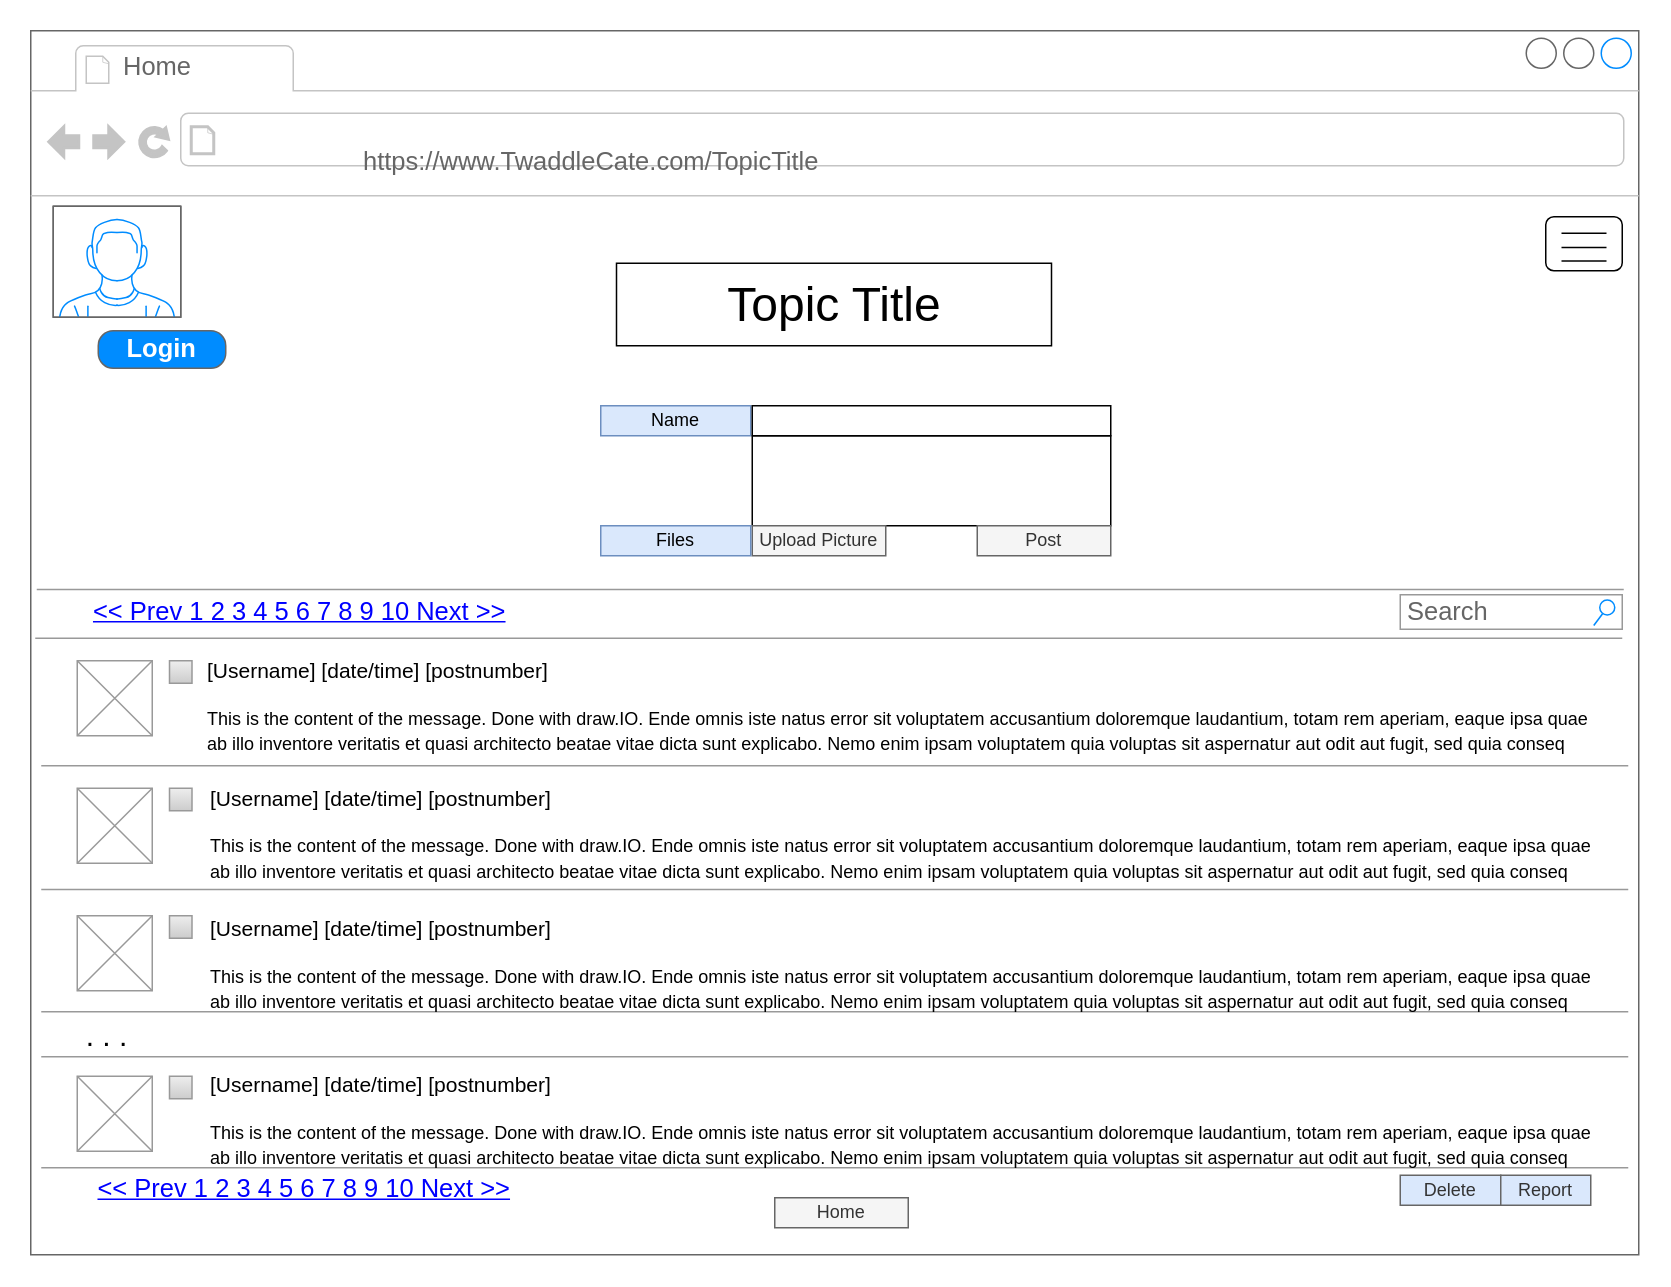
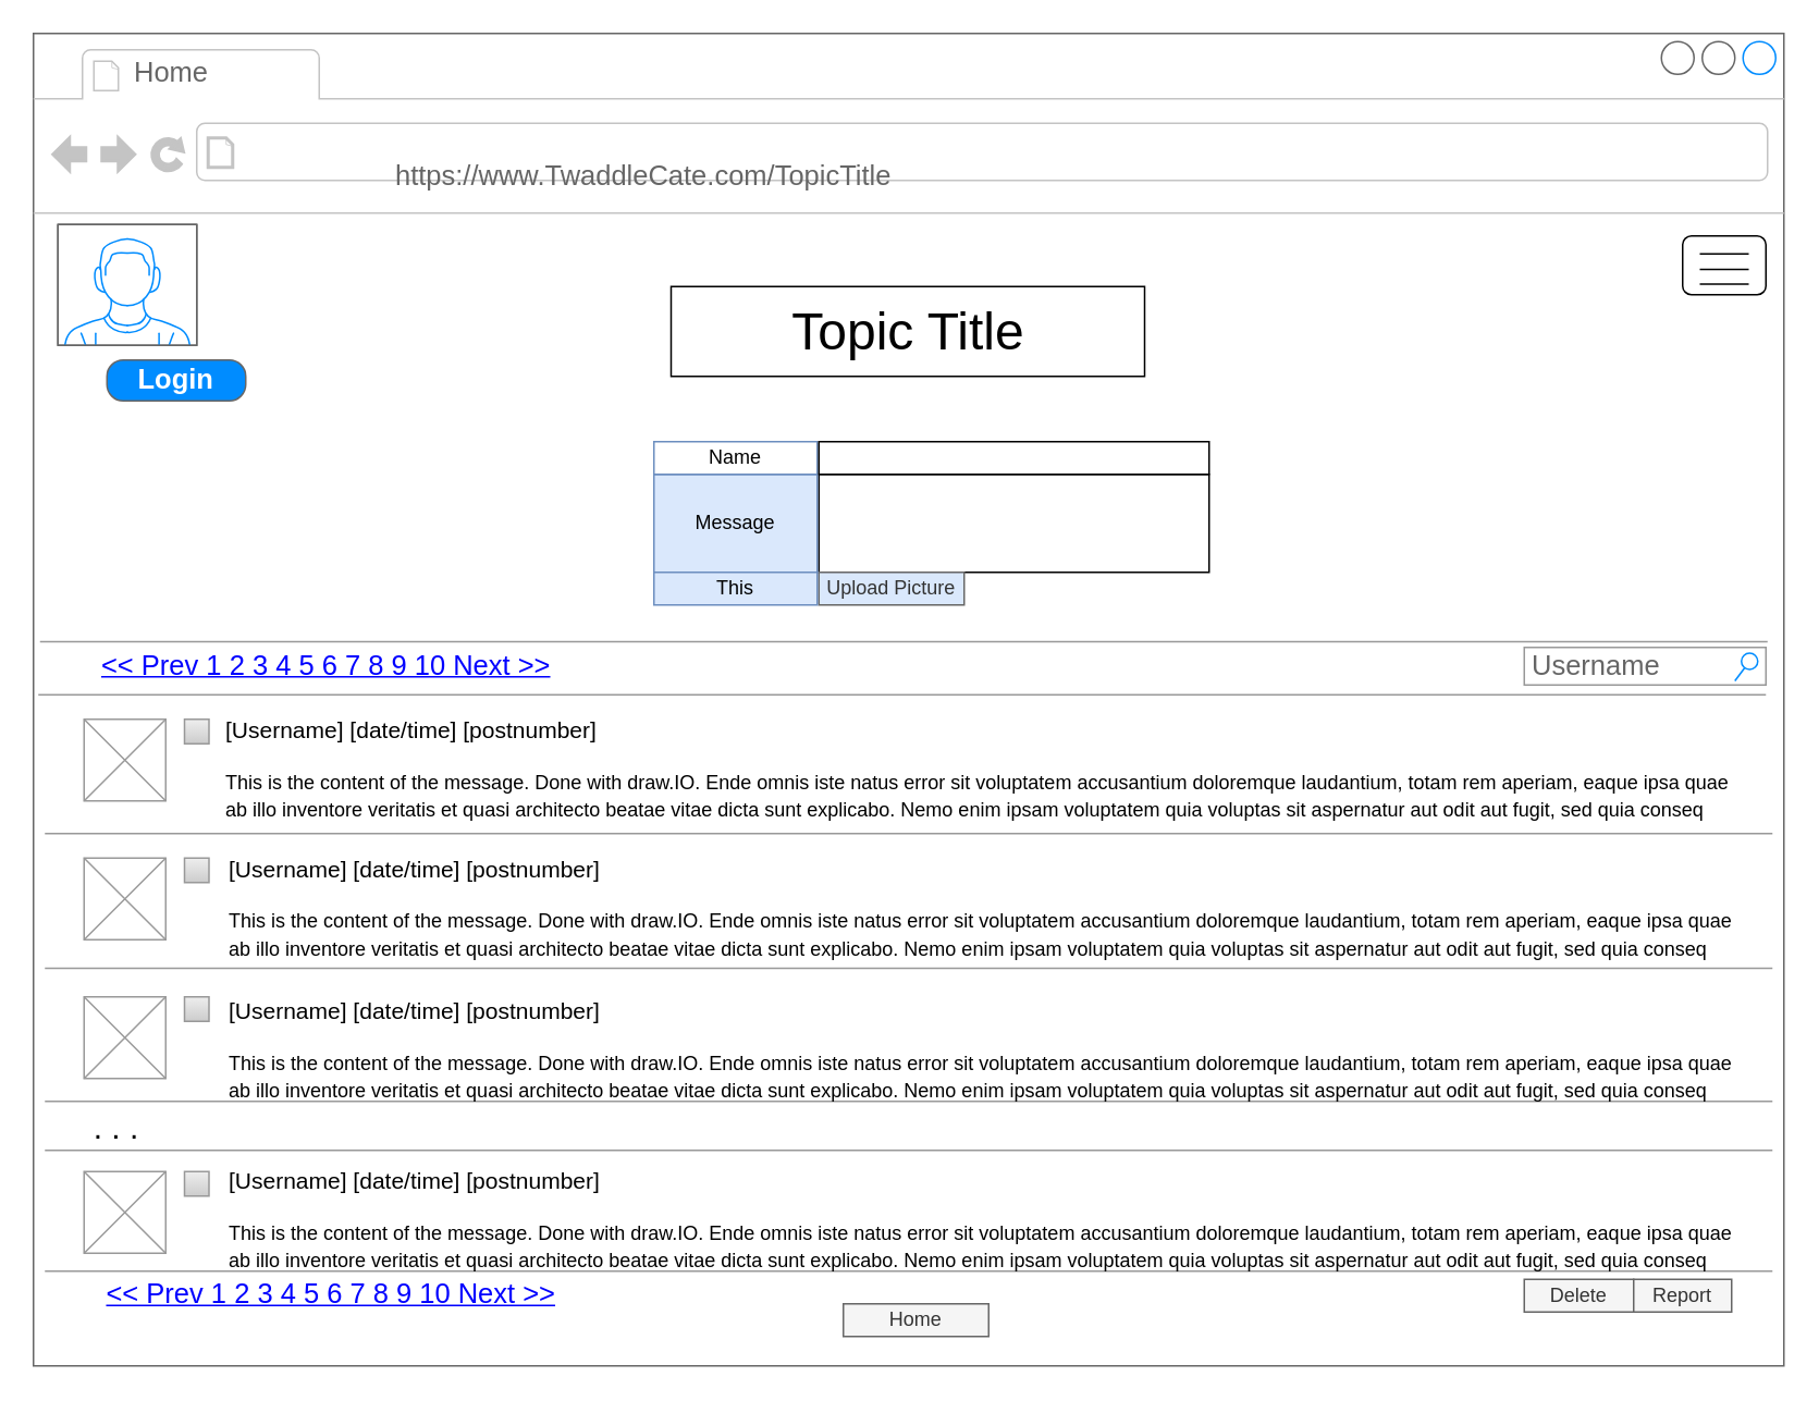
- <mxCell id="19" value="Name" style="rounded=0;whiteSpace=wrap;html=1;labelBackgroundColor=none;fillColor=#dae8fc;strokeColor=#6c8ebf;" vertex="1" parent="2"><mxGeometry x="380" y="250" width="100" height="20" as="geometry" /></mxCell>
+ <mxCell id="19" value="Name" style="rounded=0;whiteSpace=wrap;html=1;labelBackgroundColor=none;fillColor=#ffffff;strokeColor=#6c8ebf;" vertex="1" parent="2"><mxGeometry x="380" y="250" width="100" height="20" as="geometry" /></mxCell>
+ <mxCell id="17" value="Message" style="rounded=0;whiteSpace=wrap;html=1;fillColor=#dae8fc;strokeColor=#6c8ebf;" vertex="1" parent="2"><mxGeometry x="380" y="270" width="100" height="60" as="geometry" /></mxCell>
- <mxCell id="18" value="Files" style="rounded=0;whiteSpace=wrap;html=1;labelBackgroundColor=none;fillColor=#dae8fc;strokeColor=#6c8ebf;" vertex="1" parent="2"><mxGeometry x="380" y="330" width="100" height="20" as="geometry" /></mxCell>
+ <mxCell id="18" value="This" style="rounded=0;whiteSpace=wrap;html=1;labelBackgroundColor=none;fillColor=#dae8fc;strokeColor=#6c8ebf;" vertex="1" parent="2"><mxGeometry x="380" y="330" width="100" height="20" as="geometry" /></mxCell>
- <mxCell id="16" value="&lt;span style=&quot;&quot;&gt;Upload Picture&lt;/span&gt;" style="rounded=0;whiteSpace=wrap;html=1;fillColor=#f5f5f5;strokeColor=#666666;fontColor=#333333;labelBackgroundColor=none;" vertex="1" parent="2"><mxGeometry x="481" y="330" width="89" height="20" as="geometry" /></mxCell>
+ <mxCell id="16" value="&lt;span style=&quot;&quot;&gt;Upload Picture&lt;/span&gt;" style="rounded=0;whiteSpace=wrap;html=1;fillColor=#dae8fc;strokeColor=#666666;fontColor=#333333;labelBackgroundColor=none;" vertex="1" parent="2"><mxGeometry x="481" y="330" width="89" height="20" as="geometry" /></mxCell>
- <mxCell id="43" value="&lt;span&gt;Post&lt;/span&gt;" style="rounded=0;whiteSpace=wrap;html=1;fillColor=#f5f5f5;strokeColor=#666666;fontColor=#333333;labelBackgroundColor=none;" vertex="1" parent="2"><mxGeometry x="631" y="330" width="89" height="20" as="geometry" /></mxCell>
- <mxCell id="28" value="Search" style="strokeWidth=1;shadow=0;dashed=0;align=center;html=1;shape=mxgraph.mockup.forms.searchBox;strokeColor=#999999;mainText=;fillColor=#ffffff;strokeColor2=#008cff;fontColor=#666666;fontSize=17;align=left;spacingLeft=3;labelBackgroundColor=none;" vertex="1" parent="2"><mxGeometry x="913" y="376" width="148" height="23" as="geometry" /></mxCell>
+ <mxCell id="28" value="Username" style="strokeWidth=1;shadow=0;dashed=0;align=center;html=1;shape=mxgraph.mockup.forms.searchBox;strokeColor=#999999;mainText=;fillColor=#ffffff;strokeColor2=#008cff;fontColor=#666666;fontSize=17;align=left;spacingLeft=3;labelBackgroundColor=none;" vertex="1" parent="2"><mxGeometry x="913" y="376" width="148" height="23" as="geometry" /></mxCell>
- <mxCell id="33" value="&lt;span&gt;Delete&lt;/span&gt;" style="rounded=0;whiteSpace=wrap;html=1;fillColor=#dae8fc;strokeColor=#666666;fontColor=#333333;labelBackgroundColor=none;" vertex="1" parent="2"><mxGeometry x="913" y="763" width="67" height="20" as="geometry" /></mxCell>
+ <mxCell id="33" value="&lt;span&gt;Delete&lt;/span&gt;" style="rounded=0;whiteSpace=wrap;html=1;fillColor=#f5f5f5;strokeColor=#666666;fontColor=#333333;labelBackgroundColor=none;" vertex="1" parent="2"><mxGeometry x="913" y="763" width="67" height="20" as="geometry" /></mxCell>
- <mxCell id="34" value="&lt;span&gt;Report&lt;/span&gt;" style="rounded=0;whiteSpace=wrap;html=1;fillColor=#dae8fc;strokeColor=#666666;fontColor=#333333;labelBackgroundColor=none;" vertex="1" parent="2"><mxGeometry x="980" y="763" width="60" height="20" as="geometry" /></mxCell>
+ <mxCell id="34" value="&lt;span&gt;Report&lt;/span&gt;" style="rounded=0;whiteSpace=wrap;html=1;fillColor=#f5f5f5;strokeColor=#666666;fontColor=#333333;labelBackgroundColor=none;" vertex="1" parent="2"><mxGeometry x="980" y="763" width="60" height="20" as="geometry" /></mxCell>
